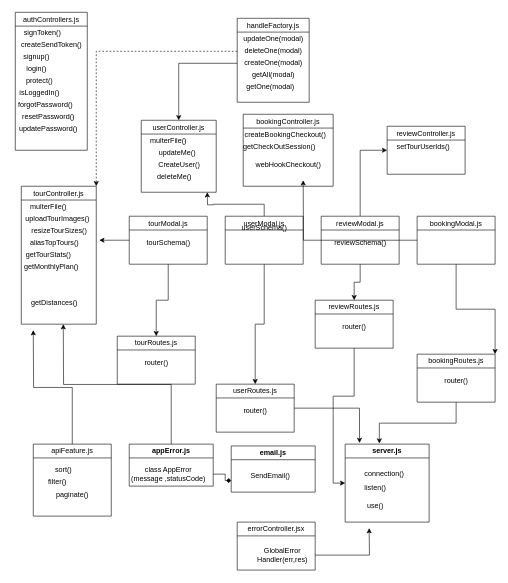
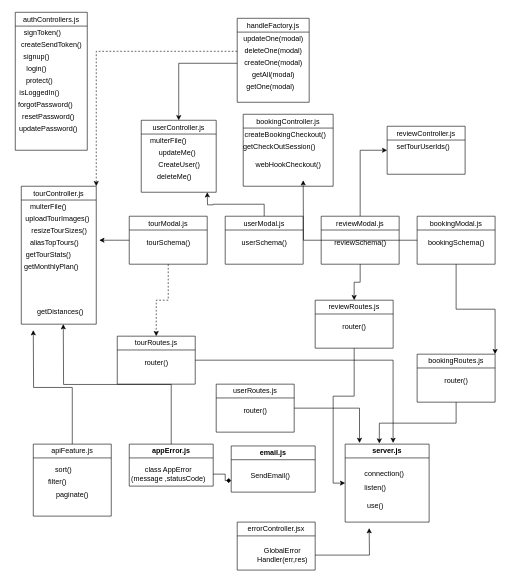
- <mxCell id="47" value="userSchema()" style="text;html=1;align=center;verticalAlign=middle;resizable=0;points=[];autosize=1;strokeColor=none;fillColor=none;" parent="46" vertex="1"><mxGeometry x="15" y="5" width="100" height="30" as="geometry" /></mxCell>
+ <mxCell id="47" value="userSchema()" style="text;html=1;align=center;verticalAlign=middle;resizable=0;points=[];autosize=1;strokeColor=none;fillColor=none;" parent="46" vertex="1"><mxGeometry x="15" y="30" width="100" height="30" as="geometry" /></mxCell>
+ <mxCell id="55" value="bookingSchema()" style="text;html=1;align=center;verticalAlign=middle;resizable=0;points=[];autosize=1;strokeColor=none;fillColor=none;" parent="54" vertex="1"><mxGeometry x="5" y="30" width="120" height="30" as="geometry" /></mxCell>
- <mxCell id="40" style="edgeStyle=orthogonalEdgeStyle;rounded=0;orthogonalLoop=1;jettySize=auto;html=1;" parent="1" source="42" target="56" edge="1"><mxGeometry relative="1" as="geometry" /></mxCell>
+ <mxCell id="40" style="edgeStyle=orthogonalEdgeStyle;rounded=0;orthogonalLoop=1;jettySize=auto;html=1;dashed=1;" parent="1" source="42" target="56" edge="1"><mxGeometry relative="1" as="geometry" /></mxCell>
- <mxCell id="34" value="getDistances()" style="text;html=1;align=center;verticalAlign=middle;resizable=0;points=[];autosize=1;strokeColor=none;fillColor=none;" parent="27" vertex="1"><mxGeometry x="5" y="180" width="100" height="30" as="geometry" /></mxCell>
+ <mxCell id="34" value="getDistances()" style="text;html=1;align=center;verticalAlign=middle;resizable=0;points=[];autosize=1;strokeColor=none;fillColor=none;" parent="27" vertex="1"><mxGeometry x="15" y="195" width="100" height="30" as="geometry" /></mxCell>
- <mxCell id="44" style="edgeStyle=orthogonalEdgeStyle;rounded=0;orthogonalLoop=1;jettySize=auto;html=1;" parent="1" source="46" target="58" edge="1"><mxGeometry relative="1" as="geometry" /></mxCell>
+ <mxCell id="79" style="edgeStyle=orthogonalEdgeStyle;rounded=0;orthogonalLoop=1;jettySize=auto;html=1;entryX=0.571;entryY=-0.015;entryDx=0;entryDy=0;entryPerimeter=0;" parent="1" source="56" target="75" edge="1"><mxGeometry relative="1" as="geometry" /></mxCell>
